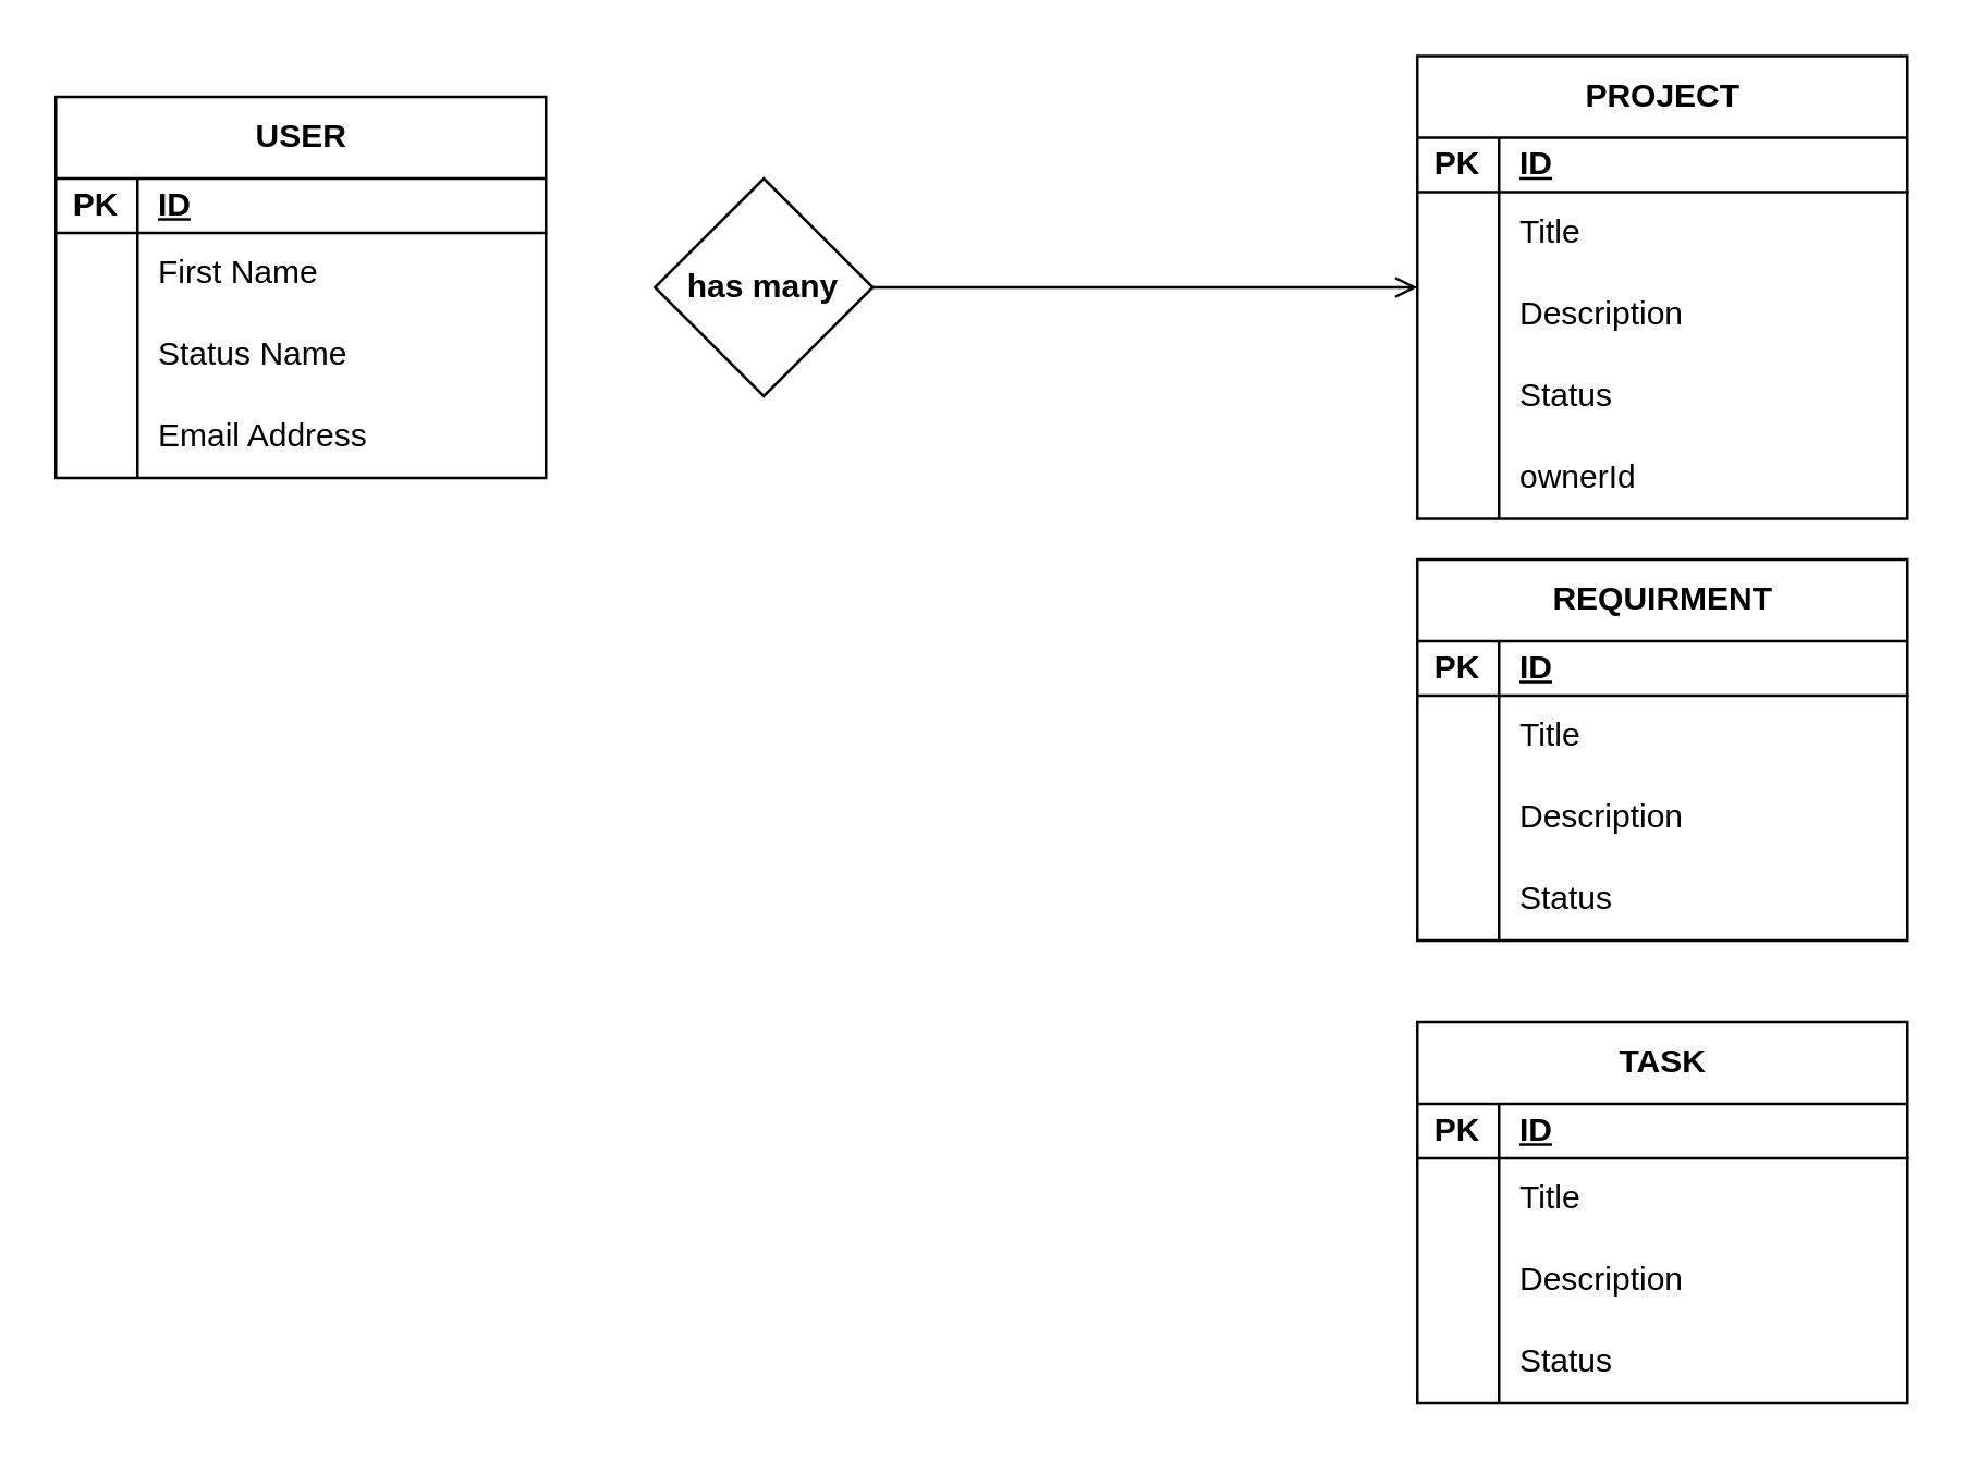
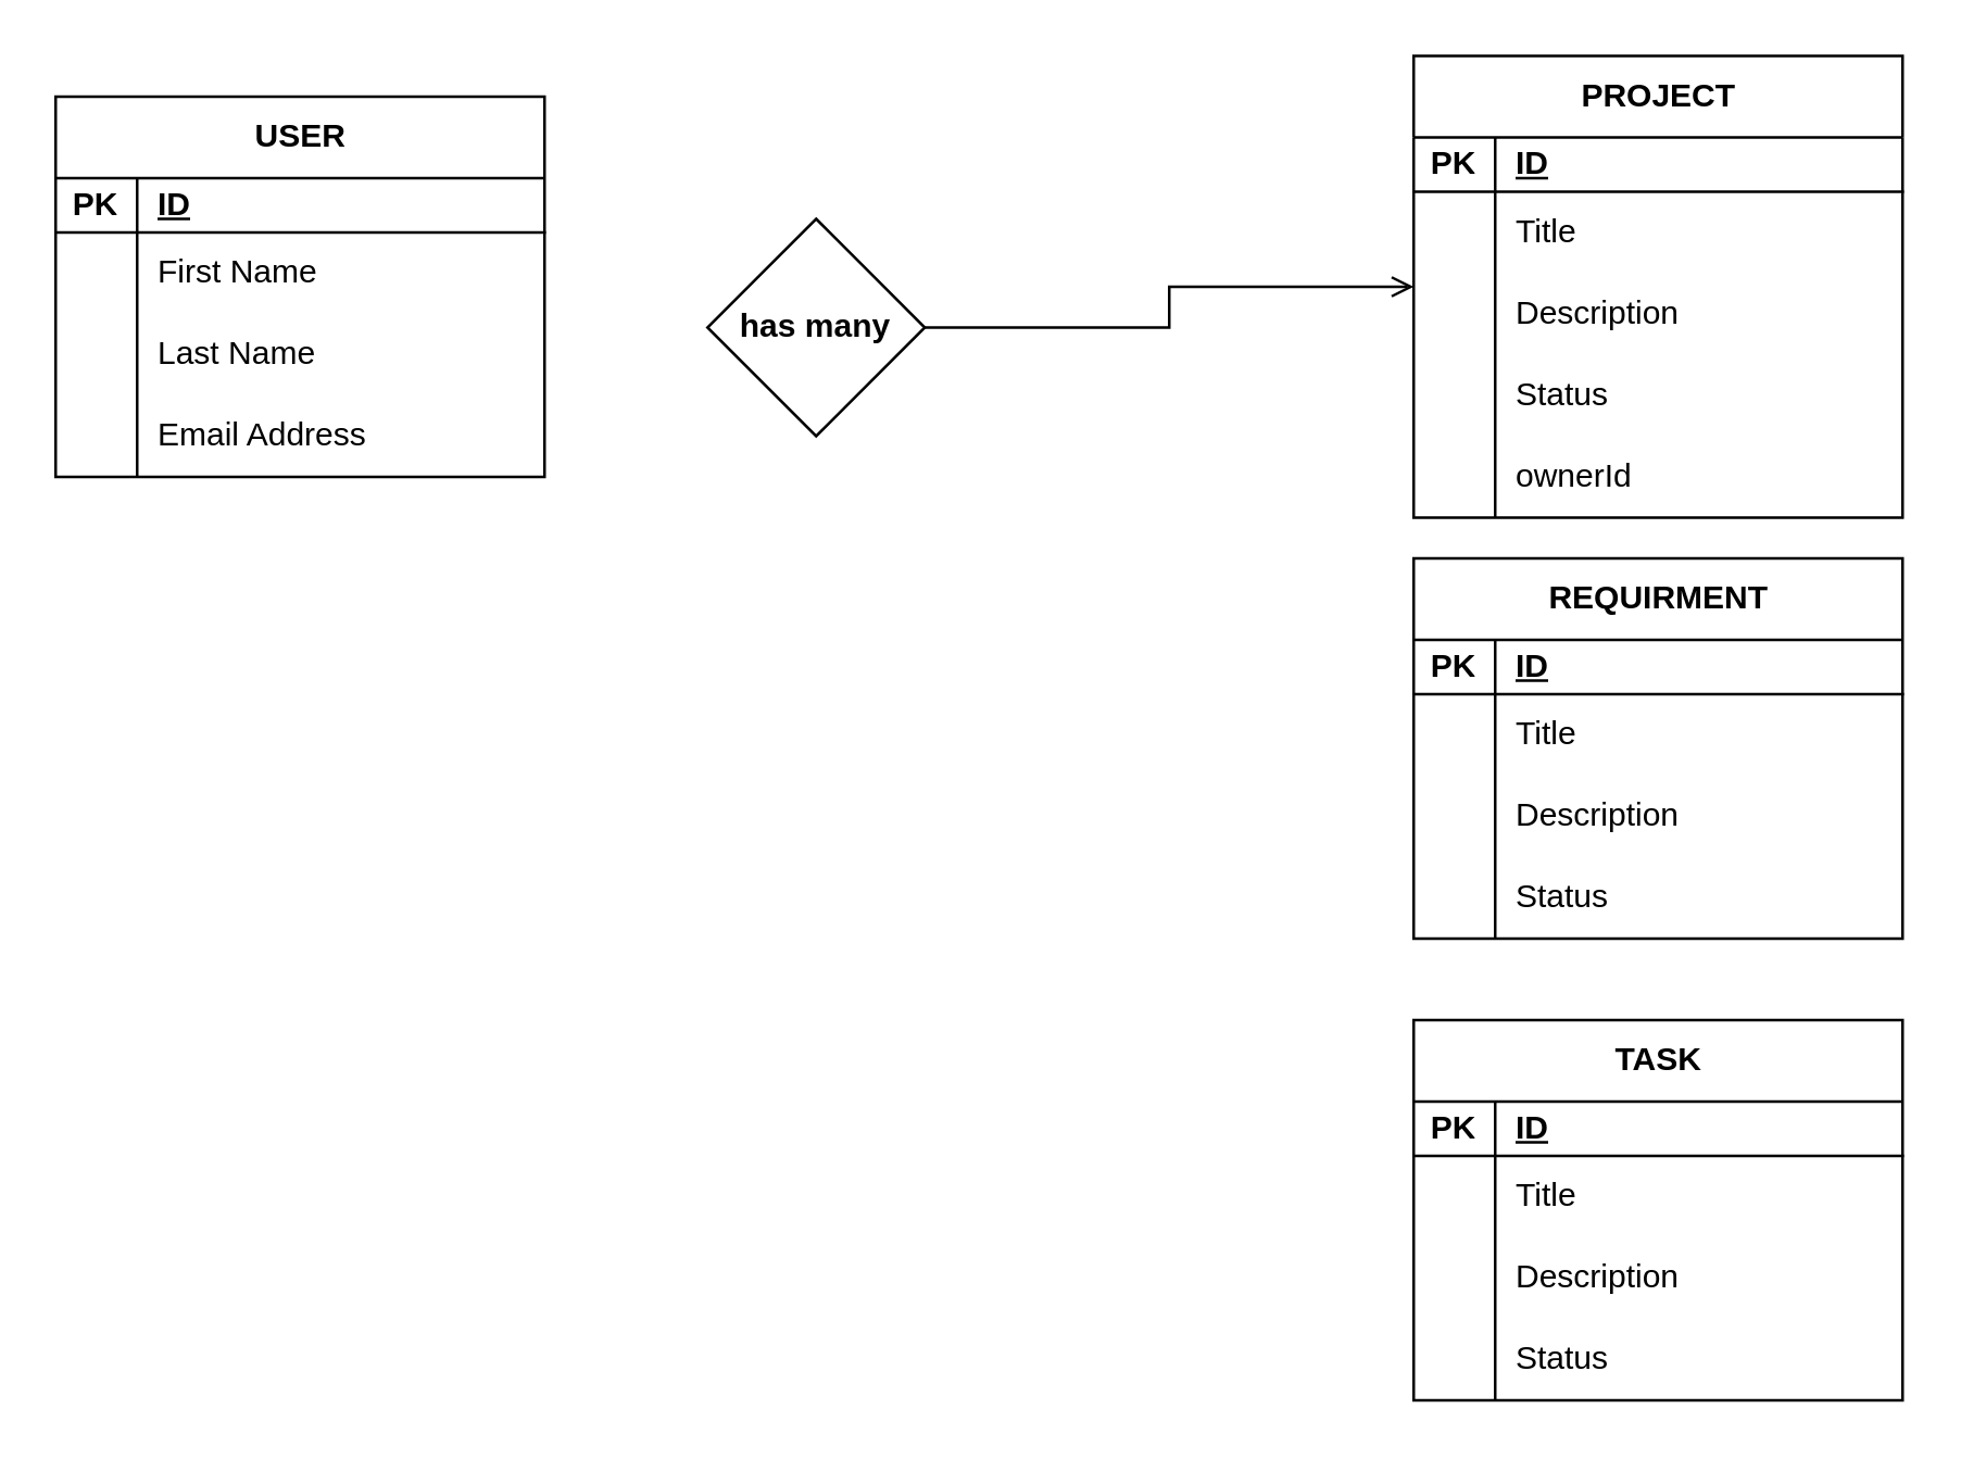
- <mxCell id="58" value="has many" style="rhombus;whiteSpace=wrap;html=1;startSize=30;fontStyle=1;" vertex="1" parent="1"><mxGeometry x="240" y="65" width="80" height="80" as="geometry" /></mxCell>
+ <mxCell id="58" value="has many" style="rhombus;whiteSpace=wrap;html=1;startSize=30;fontStyle=1;" vertex="1" parent="1"><mxGeometry x="260" y="80" width="80" height="80" as="geometry" /></mxCell>
- <mxCell id="11" value="Status Name" style="shape=partialRectangle;connectable=0;fillColor=none;top=0;left=0;bottom=0;right=0;align=left;spacingLeft=6;overflow=hidden;whiteSpace=wrap;html=1;" vertex="1" parent="9"><mxGeometry x="30" width="150" height="30" as="geometry"><mxRectangle width="150" height="30" as="alternateBounds" /></mxGeometry></mxCell>
+ <mxCell id="11" value="Last Name" style="shape=partialRectangle;connectable=0;fillColor=none;top=0;left=0;bottom=0;right=0;align=left;spacingLeft=6;overflow=hidden;whiteSpace=wrap;html=1;" vertex="1" parent="9"><mxGeometry x="30" width="150" height="30" as="geometry"><mxRectangle width="150" height="30" as="alternateBounds" /></mxGeometry></mxCell>
